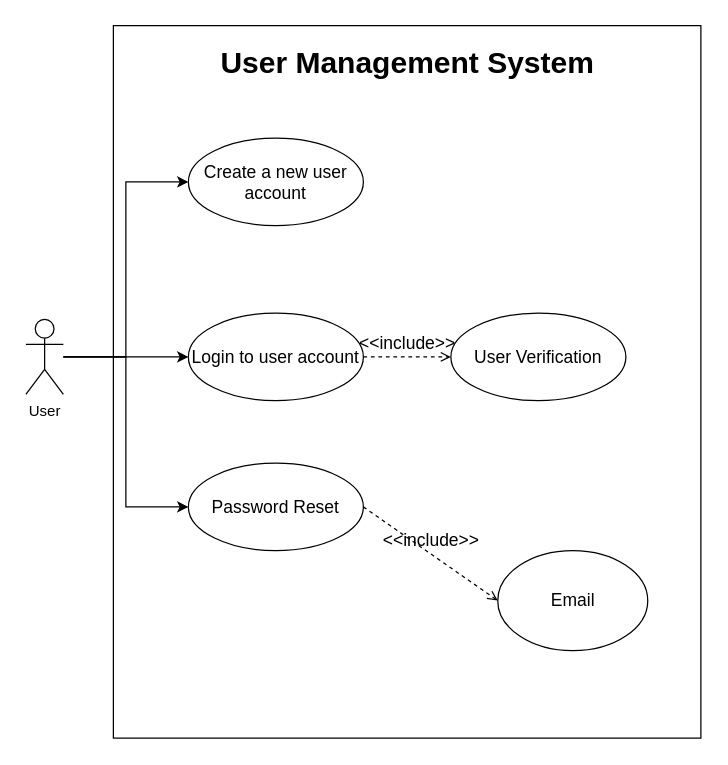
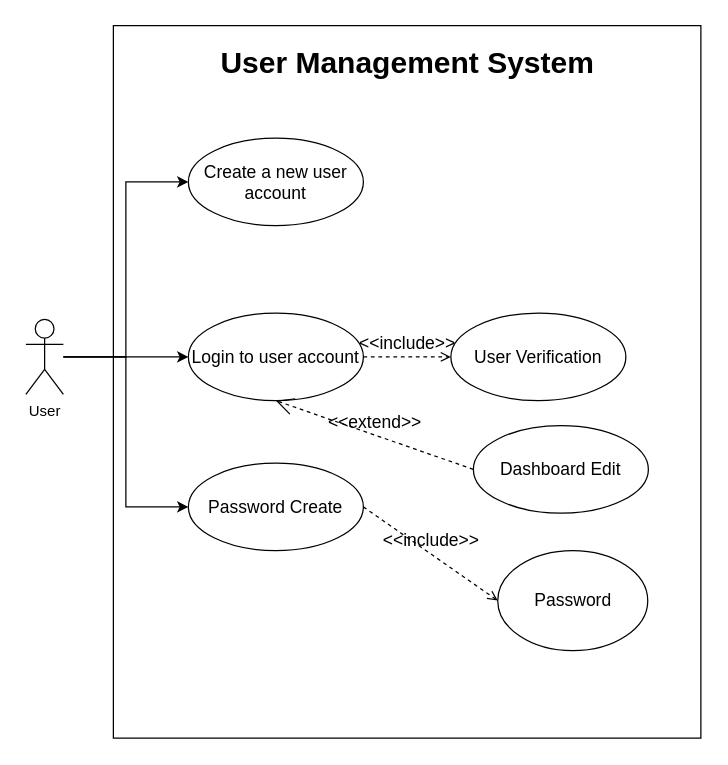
+ <mxCell id="16" value="&amp;lt;&amp;lt;extend&amp;gt;&amp;gt;" style="edgeStyle=none;html=1;startArrow=open;endArrow=none;startSize=12;verticalAlign=bottom;dashed=1;labelBackgroundColor=none;rounded=0;fontSize=14;entryX=0;entryY=0.5;entryDx=0;entryDy=0;exitX=0.5;exitY=1;exitDx=0;exitDy=0;" parent="1" source="9" target="15" edge="1"><mxGeometry width="160" relative="1" as="geometry"><mxPoint x="250" y="350" as="sourcePoint" /><mxPoint x="410" y="350" as="targetPoint" /></mxGeometry></mxCell>
+ <mxCell id="15" value="Dashboard Edit" style="ellipse;whiteSpace=wrap;html=1;fontSize=14;" parent="1" vertex="1"><mxGeometry x="378" y="340" width="140" height="70" as="geometry" /></mxCell>
- <mxCell id="10" value="&lt;span style=&quot;font-size: 14px&quot;&gt;Password Reset&lt;/span&gt;" style="ellipse;whiteSpace=wrap;html=1;" parent="1" vertex="1"><mxGeometry x="150" y="370" width="140" height="70" as="geometry" /></mxCell>
+ <mxCell id="10" value="&lt;span style=&quot;font-size: 14px&quot;&gt;Password Create&lt;/span&gt;" style="ellipse;whiteSpace=wrap;html=1;" parent="1" vertex="1"><mxGeometry x="150" y="370" width="140" height="70" as="geometry" /></mxCell>
- <mxCell id="13" value="Email" style="ellipse;whiteSpace=wrap;html=1;fontSize=14;" parent="1" vertex="1"><mxGeometry x="397.5" y="440" width="120" height="80" as="geometry" /></mxCell>
+ <mxCell id="13" value="Password" style="ellipse;whiteSpace=wrap;html=1;fontSize=14;" parent="1" vertex="1"><mxGeometry x="397.5" y="440" width="120" height="80" as="geometry" /></mxCell>
